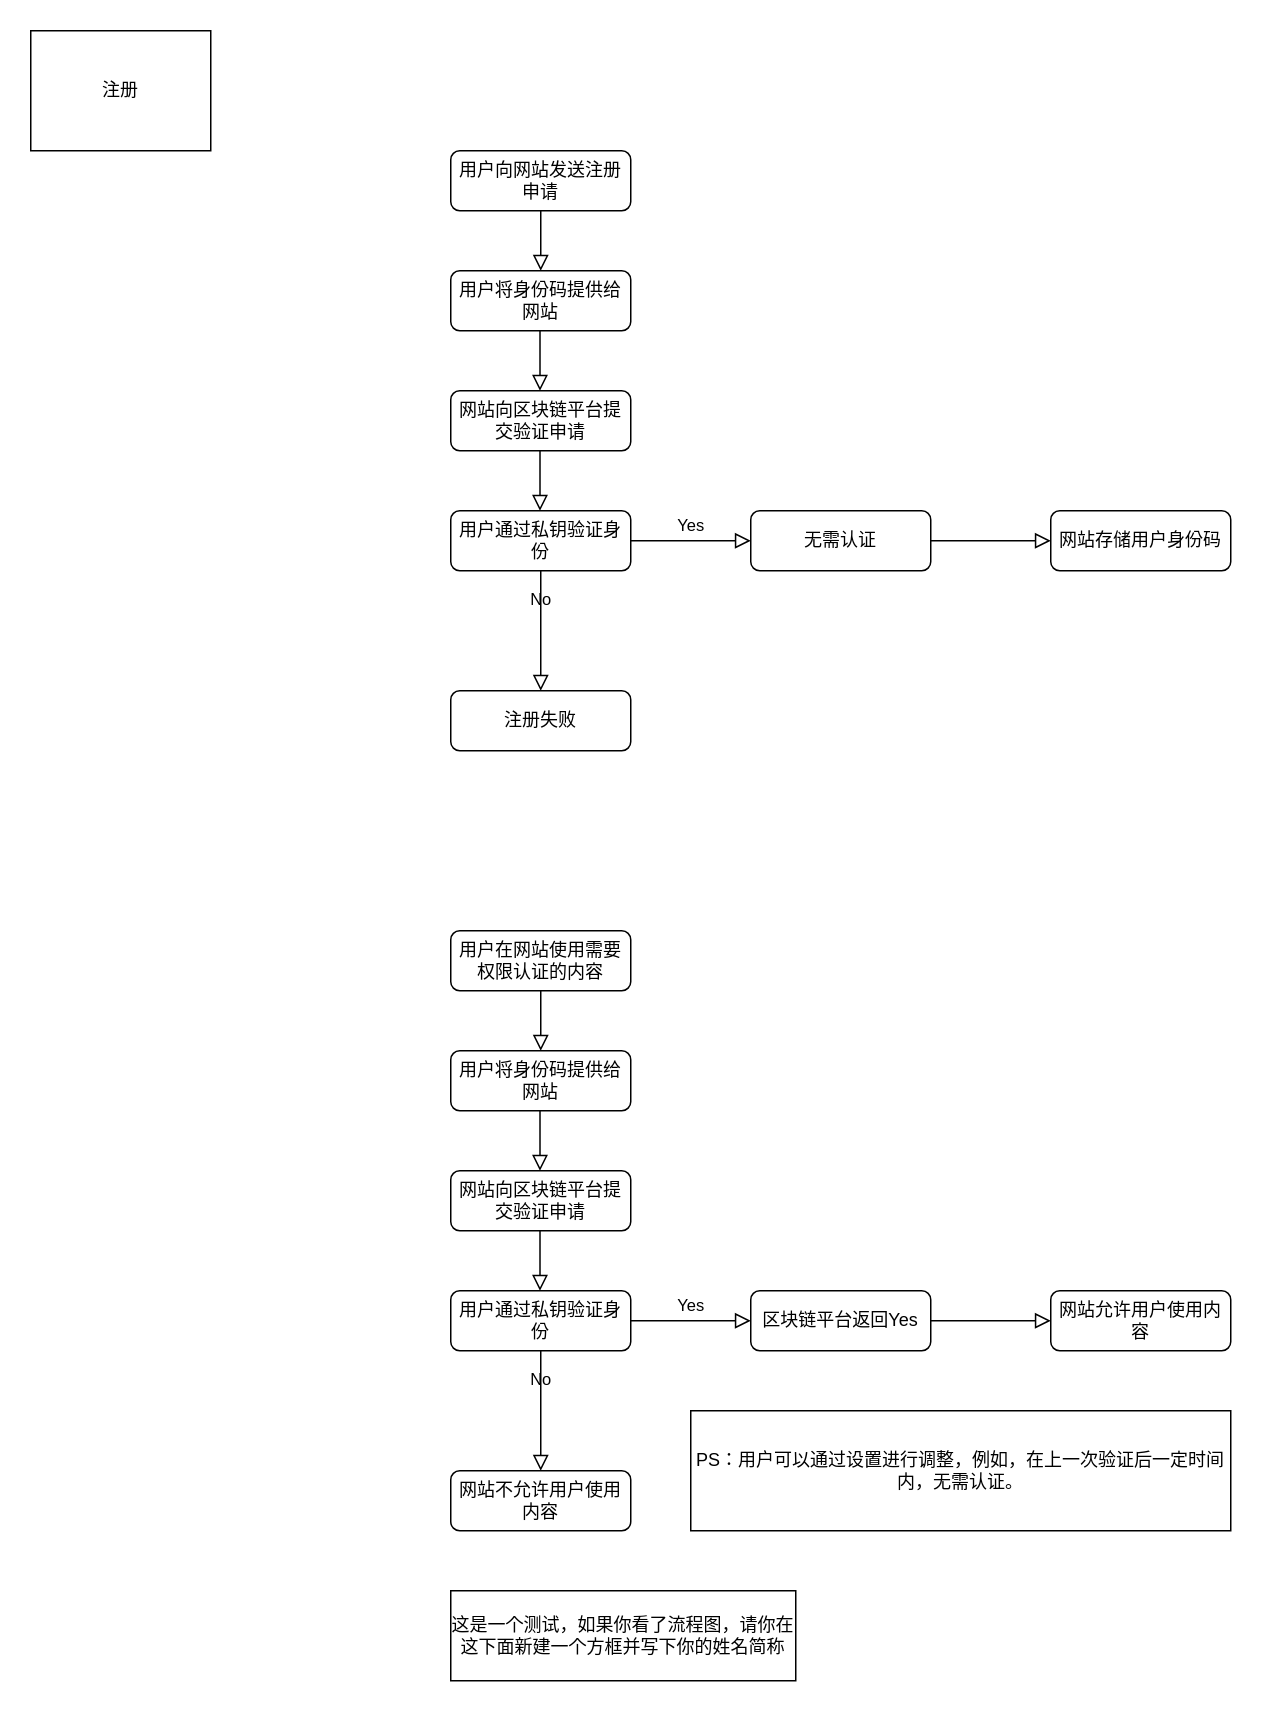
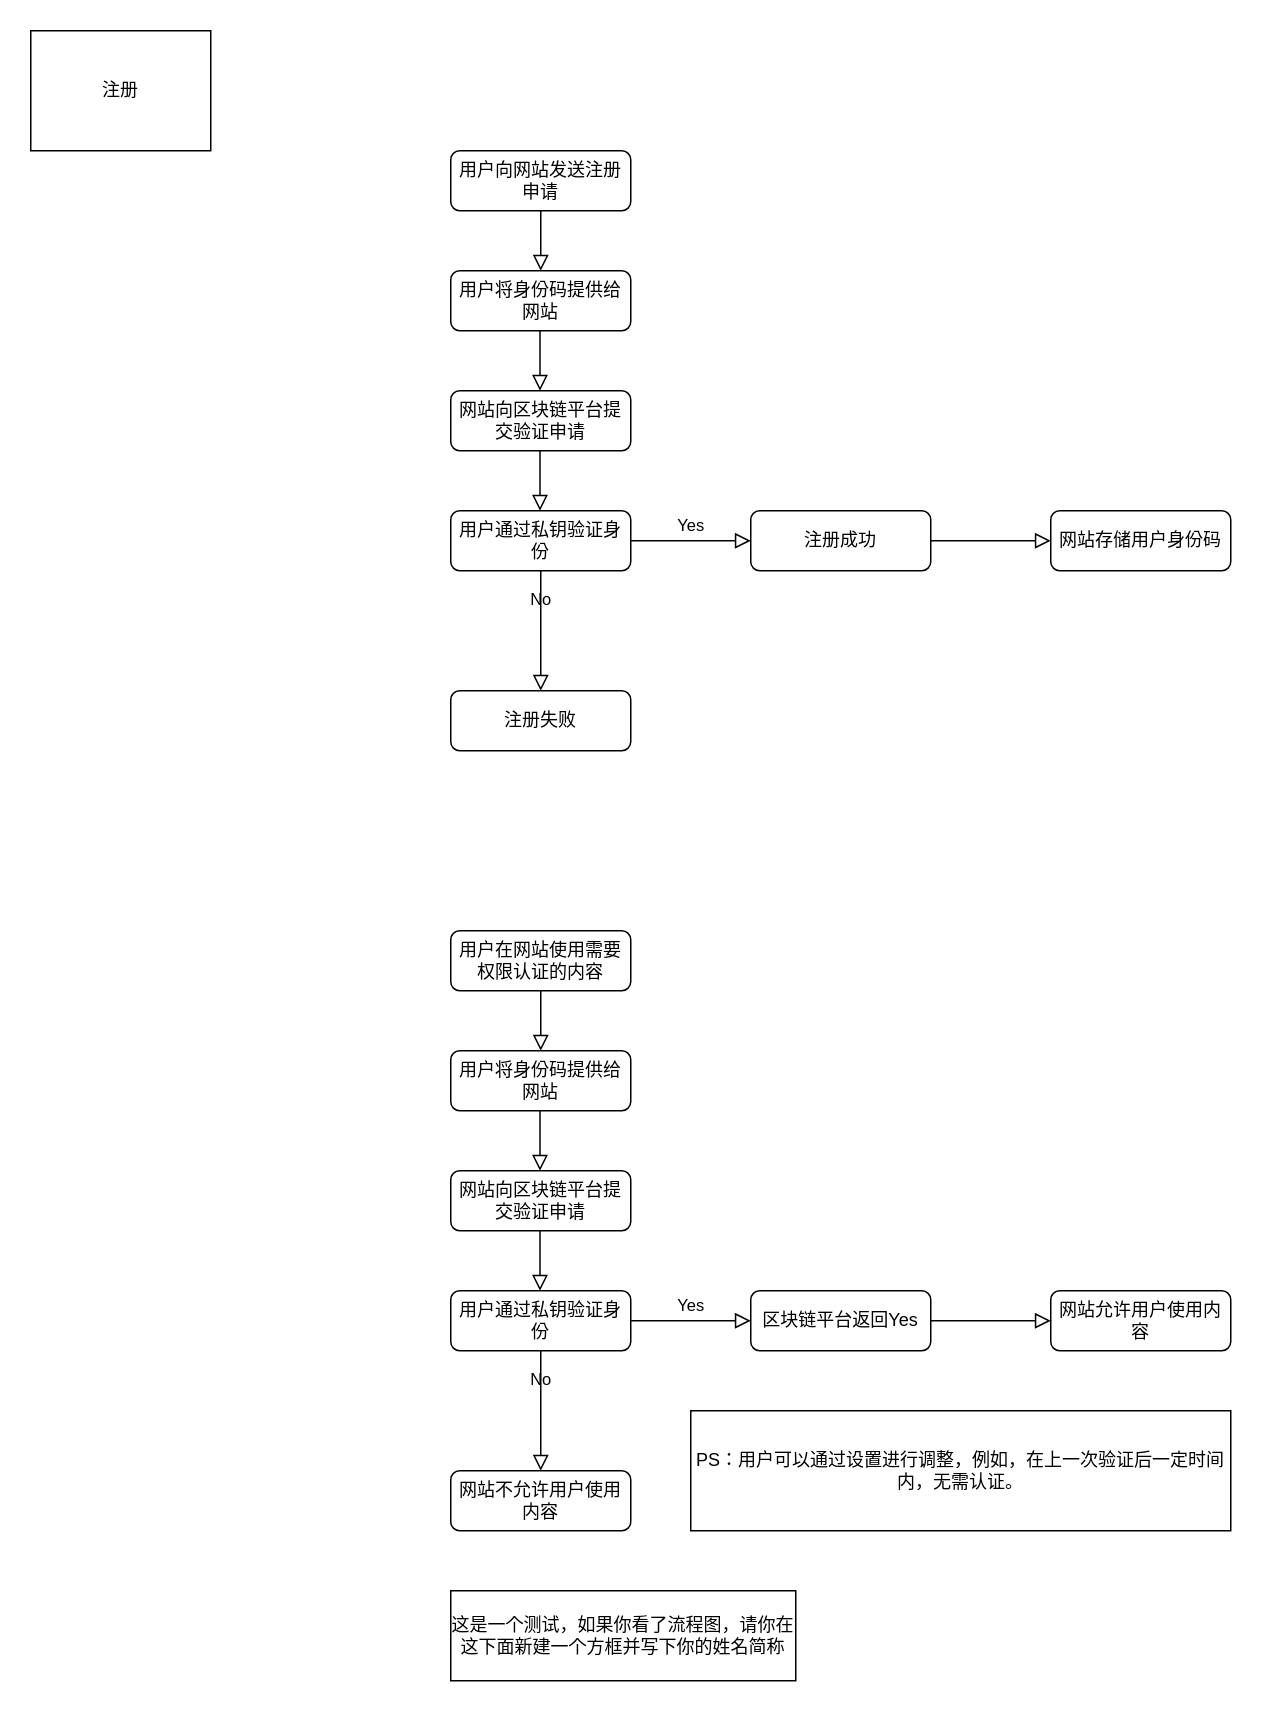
- <mxCell id="8" value="无需认证" style="rounded=1;whiteSpace=wrap;html=1;fontSize=12;glass=0;strokeWidth=1;shadow=0;" parent="1" vertex="1"><mxGeometry x="500" y="340" width="120" height="40" as="geometry" /></mxCell>
+ <mxCell id="8" value="注册成功" style="rounded=1;whiteSpace=wrap;html=1;fontSize=12;glass=0;strokeWidth=1;shadow=0;" parent="1" vertex="1"><mxGeometry x="500" y="340" width="120" height="40" as="geometry" /></mxCell>
